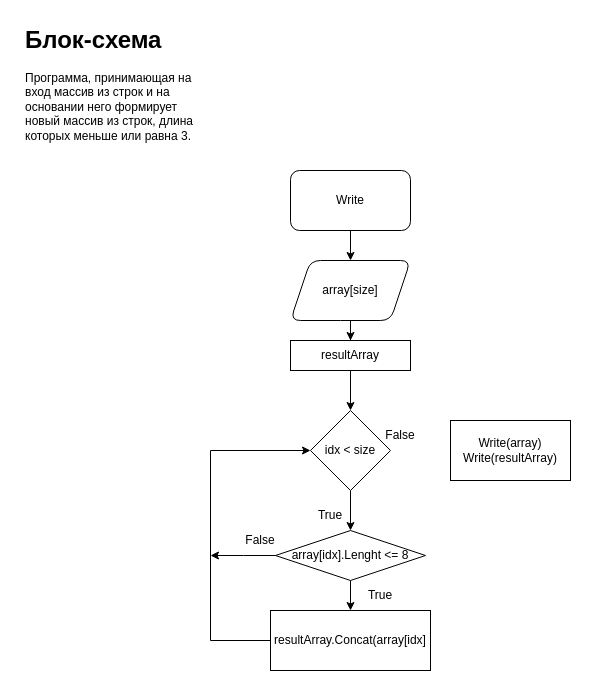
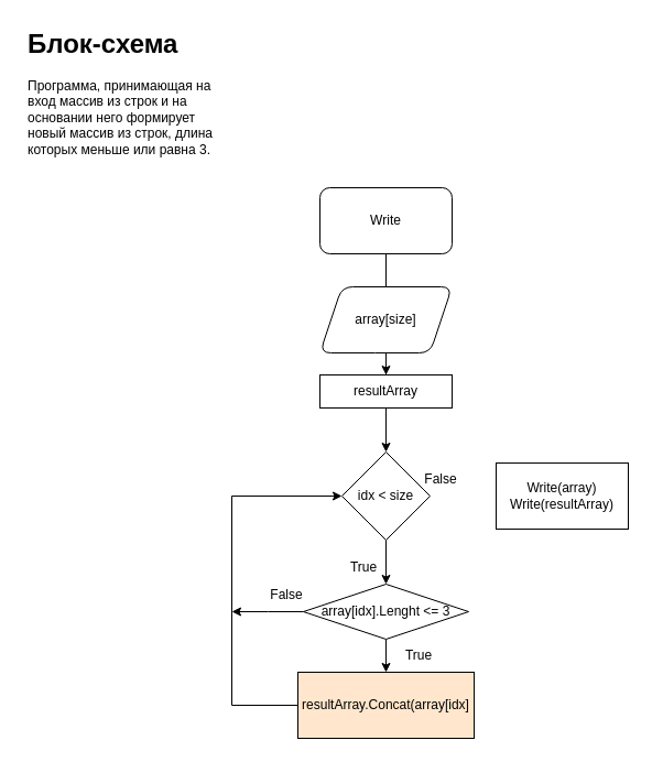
- <mxCell id="3" value="" style="edgeStyle=orthogonalEdgeStyle;rounded=0;orthogonalLoop=1;jettySize=auto;html=1;" parent="1" source="4" target="6" edge="1"><mxGeometry relative="1" as="geometry" /></mxCell>
+ <mxCell id="3" value="" style="edgeStyle=orthogonalEdgeStyle;rounded=0;orthogonalLoop=1;jettySize=auto;html=1;endArrow=none;" parent="1" source="4" target="6" edge="1"><mxGeometry relative="1" as="geometry" /></mxCell>
- <mxCell id="14" value="array[idx].Lenght &amp;lt;= 8" style="rhombus;whiteSpace=wrap;html=1;rounded=0;" vertex="1" parent="1"><mxGeometry x="275" y="530" width="150" height="50" as="geometry" /></mxCell>
+ <mxCell id="14" value="array[idx].Lenght &amp;lt;= 3" style="rhombus;whiteSpace=wrap;html=1;rounded=0;" vertex="1" parent="1"><mxGeometry x="275" y="530" width="150" height="50" as="geometry" /></mxCell>
- <mxCell id="18" value="resultArray.Concat(array[idx]" style="whiteSpace=wrap;html=1;rounded=0;" vertex="1" parent="1"><mxGeometry x="270" y="610" width="160" height="60" as="geometry" /></mxCell>
+ <mxCell id="18" value="resultArray.Concat(array[idx]" style="whiteSpace=wrap;html=1;rounded=0;fillColor=#ffe6cc;" vertex="1" parent="1"><mxGeometry x="270" y="610" width="160" height="60" as="geometry" /></mxCell>
